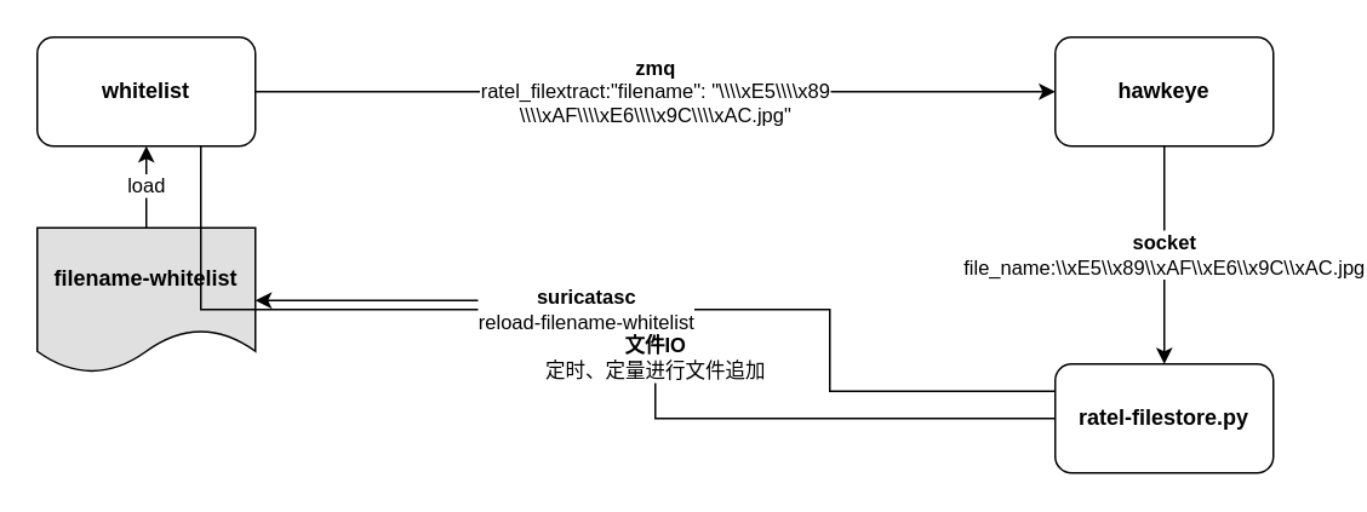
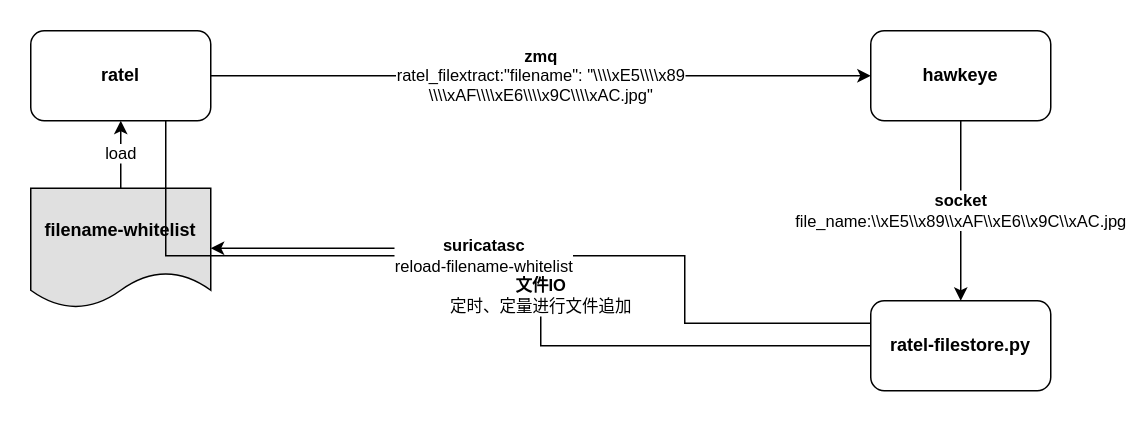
- <mxCell id="5" value="whitelist" style="rounded=1;whiteSpace=wrap;html=1;fontStyle=1" vertex="1" parent="1"><mxGeometry x="20" y="20" width="120" height="60" as="geometry" /></mxCell>
+ <mxCell id="5" value="ratel" style="rounded=1;whiteSpace=wrap;html=1;fontStyle=1" vertex="1" parent="1"><mxGeometry x="20" y="20" width="120" height="60" as="geometry" /></mxCell>
